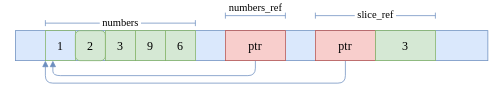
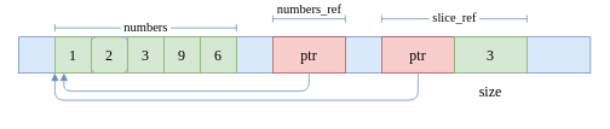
- <mxCell id="3" value="1" style="rounded=0;whiteSpace=wrap;html=1;shadow=0;strokeColor=#82b366;strokeWidth=1;fontFamily=Ubuntu;fontSize=16;fontStyle=0;fillColor=#dae8fc;" vertex="1" parent="1"><mxGeometry x="60" y="40" width="40" height="40" as="geometry" /></mxCell>
+ <mxCell id="3" value="1" style="rounded=0;whiteSpace=wrap;html=1;shadow=0;strokeColor=#82b366;strokeWidth=1;fontFamily=Ubuntu;fontSize=16;fontStyle=0;fillColor=#d5e8d4;" vertex="1" parent="1"><mxGeometry x="60" y="40" width="40" height="40" as="geometry" /></mxCell>
+ <mxCell id="13" value="size" style="text;html=1;align=center;verticalAlign=middle;whiteSpace=wrap;rounded=0;fontFamily=Ubuntu;fontSize=16;fontStyle=0;" vertex="1" parent="1"><mxGeometry x="500" y="80" width="80" height="40" as="geometry" /></mxCell>
